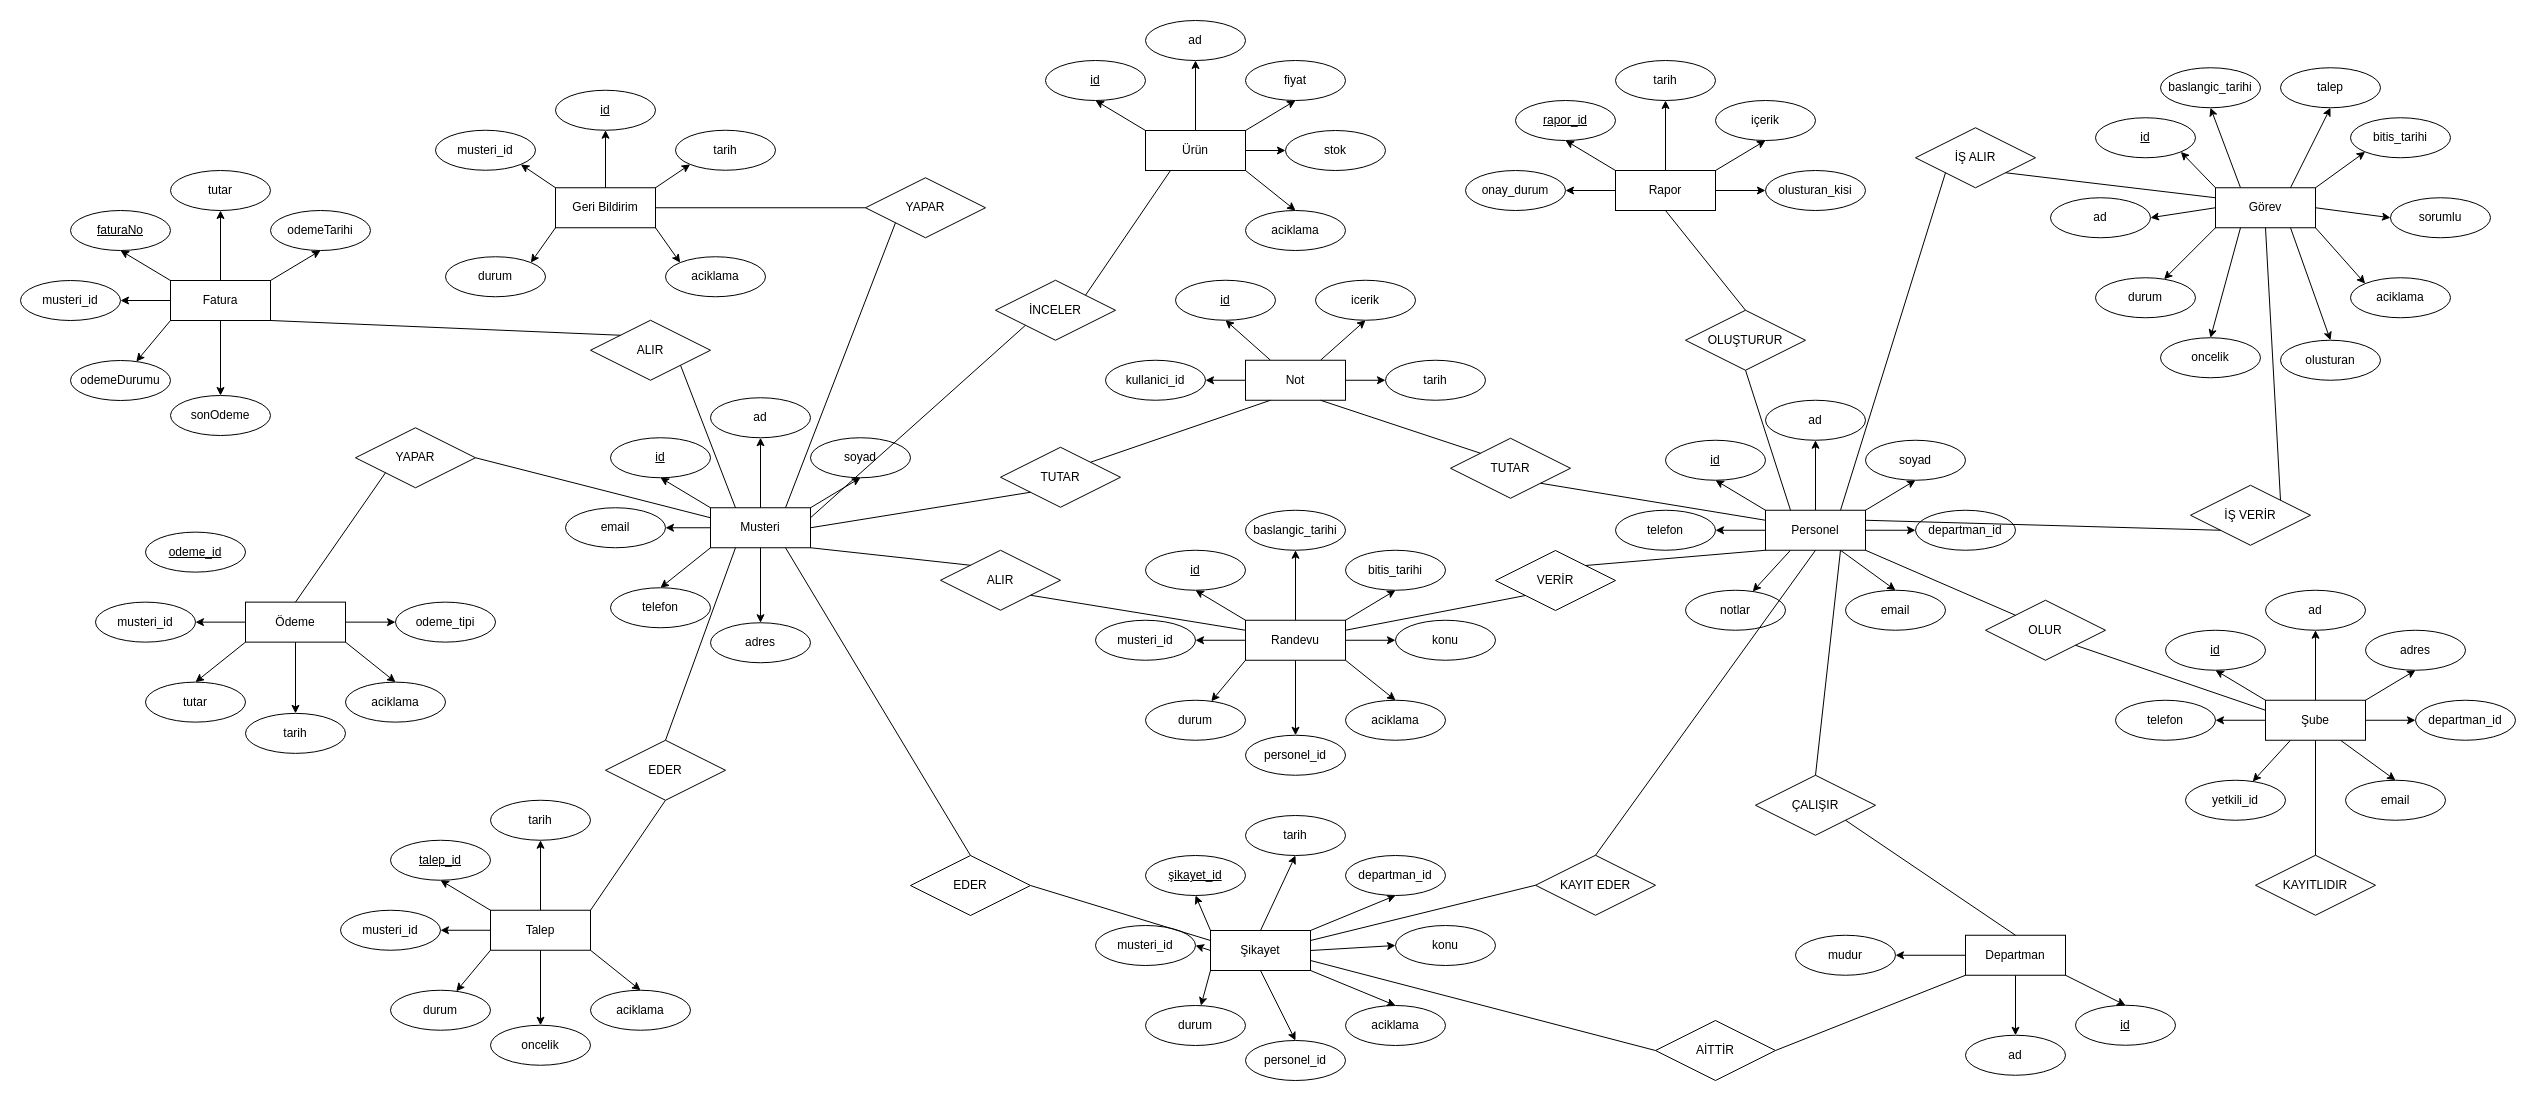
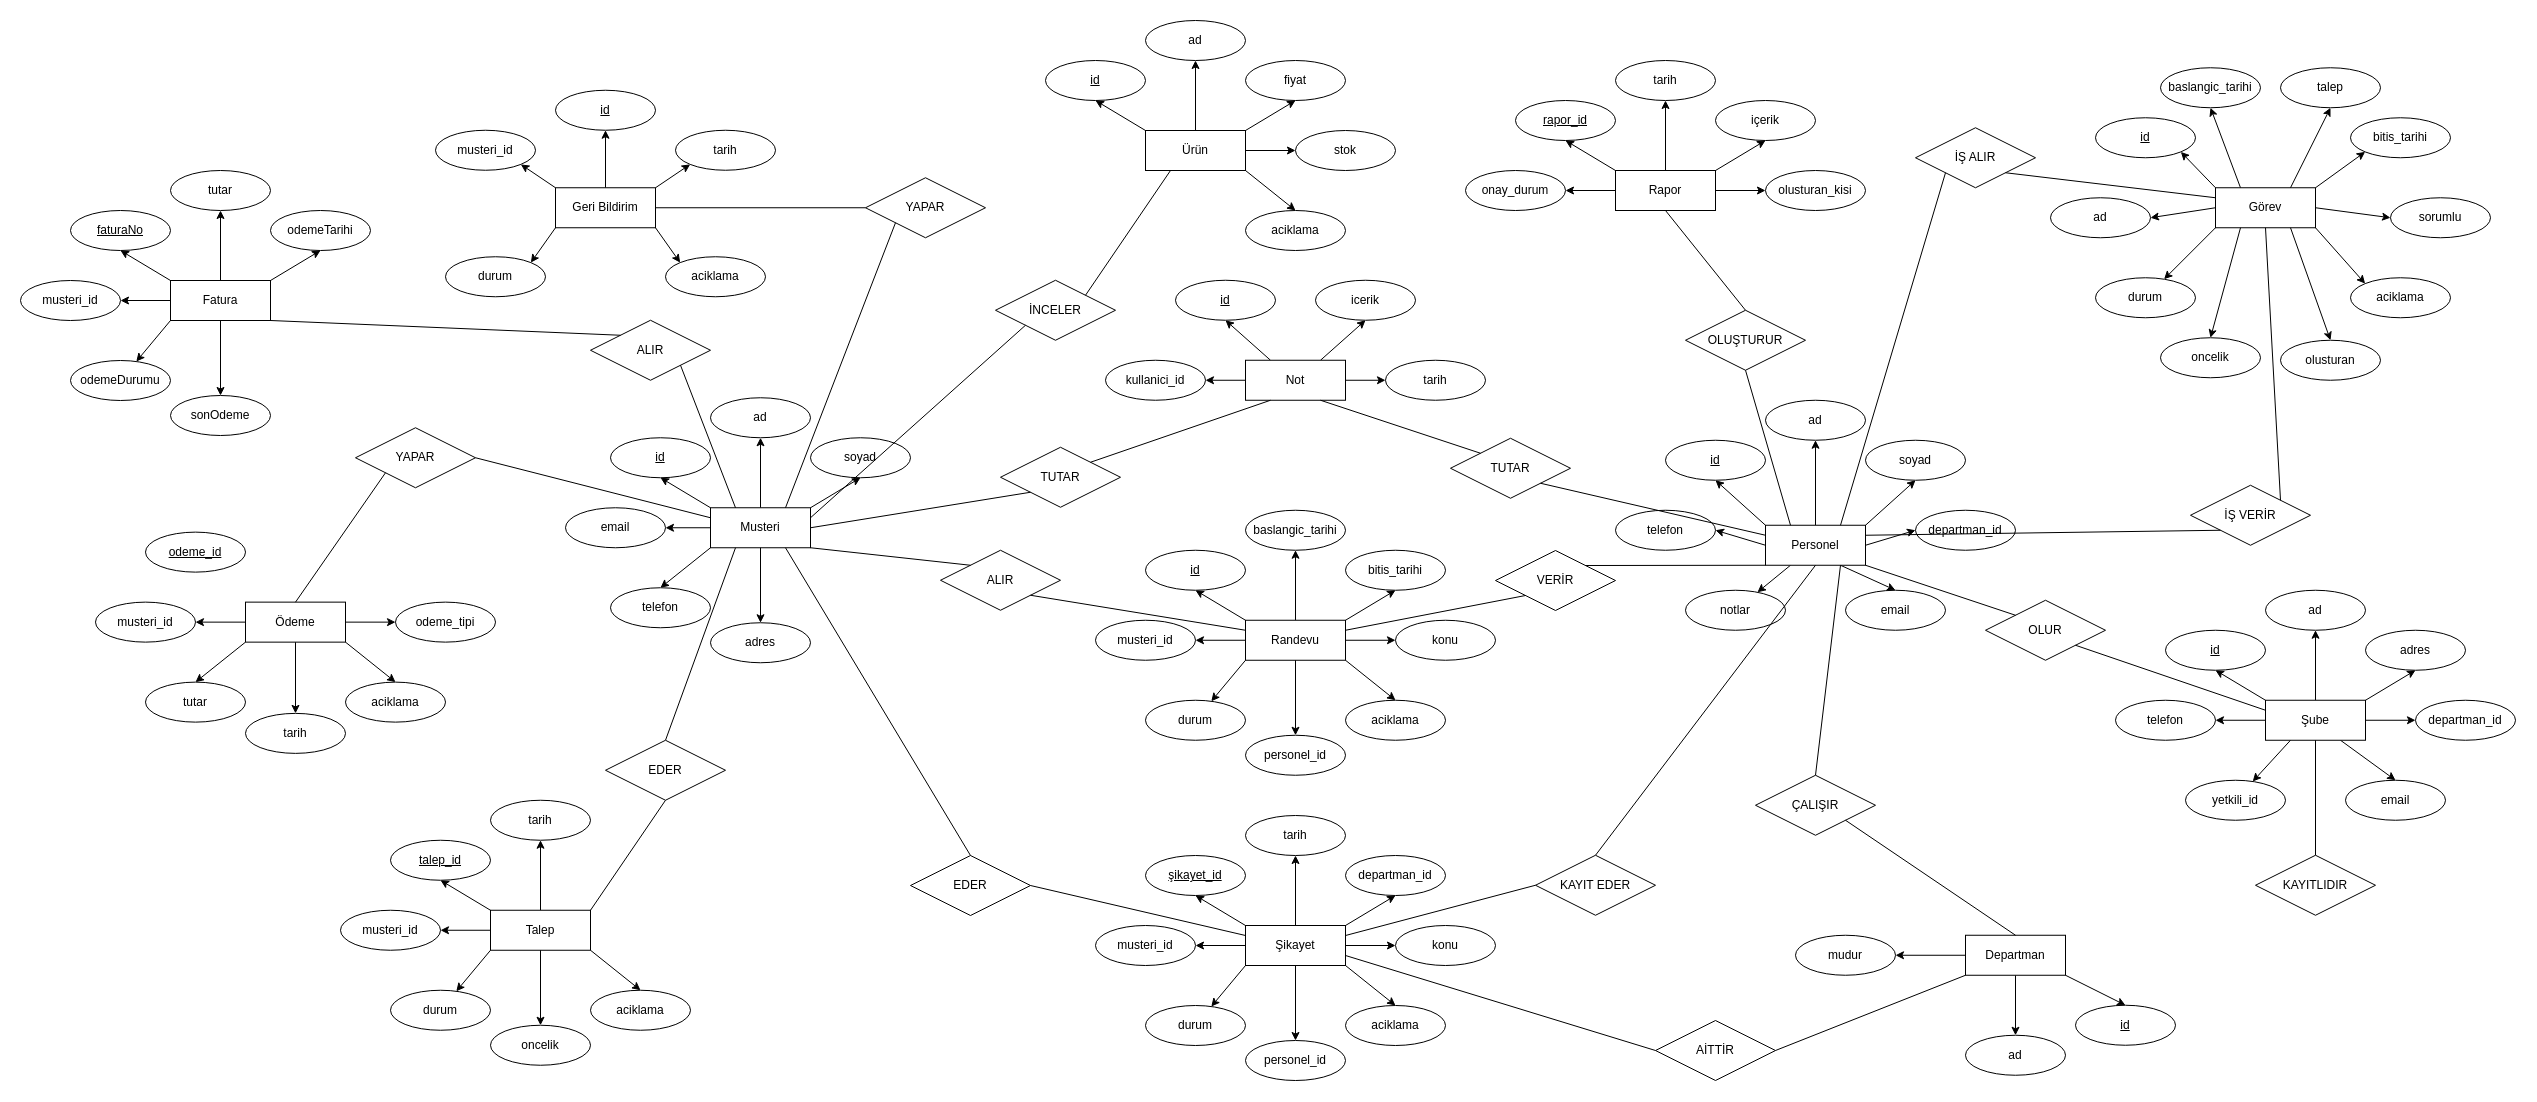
- <mxCell id="140" value="stok" style="ellipse;whiteSpace=wrap;html=1;align=center;" vertex="1" parent="1"><mxGeometry x="1285" y="130" width="100" height="40" as="geometry" /></mxCell>
+ <mxCell id="140" value="stok" style="ellipse;whiteSpace=wrap;html=1;align=center;" vertex="1" parent="1"><mxGeometry x="1295" y="130" width="100" height="40" as="geometry" /></mxCell>
- <mxCell id="24" value="Personel" style="whiteSpace=wrap;html=1;align=center;" vertex="1" parent="1"><mxGeometry x="1765" y="509.75" width="100" height="40" as="geometry" /></mxCell>
+ <mxCell id="24" value="Personel" style="whiteSpace=wrap;html=1;align=center;" vertex="1" parent="1"><mxGeometry x="1765" y="524.75" width="100" height="40" as="geometry" /></mxCell>
- <mxCell id="76" value="Şikayet" style="whiteSpace=wrap;html=1;align=center;" vertex="1" parent="1"><mxGeometry x="1210" y="930" width="100" height="40" as="geometry" /></mxCell>
+ <mxCell id="76" value="Şikayet" style="whiteSpace=wrap;html=1;align=center;" vertex="1" parent="1"><mxGeometry x="1245" y="925" width="100" height="40" as="geometry" /></mxCell>
